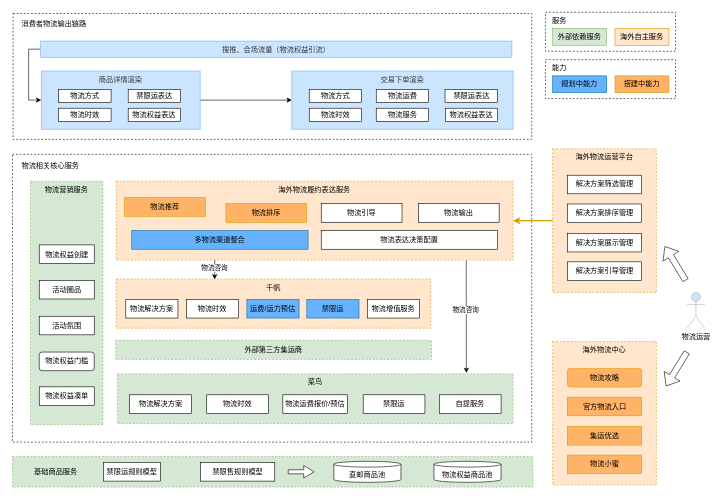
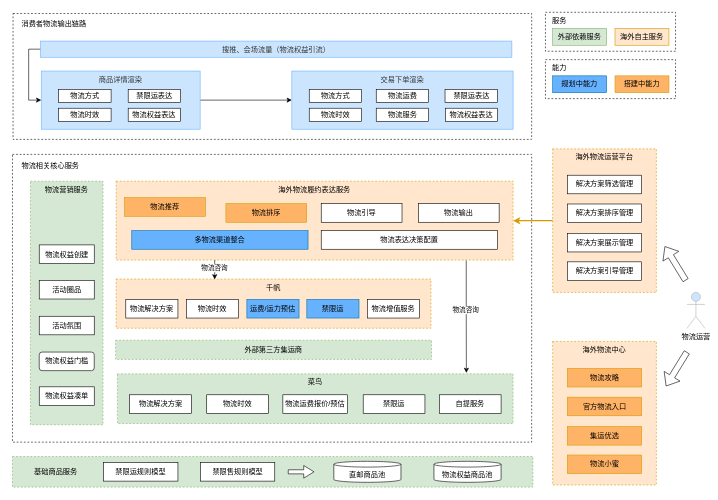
- <mxCell id="68" value="物流攻略" style="whiteSpace=wrap;html=1;strokeColor=#D79B00;fillColor=#FFB366;rounded=1;" parent="1" vertex="1"><mxGeometry x="945.5" y="614" width="124" height="31" as="geometry" /></mxCell>
+ <mxCell id="68" value="物流攻略" style="rounded=0;whiteSpace=wrap;html=1;strokeColor=#D79B00;fillColor=#FFB366;" parent="1" vertex="1"><mxGeometry x="945.5" y="614" width="124" height="31" as="geometry" /></mxCell>
- <mxCell id="29" value="禁限运规则模型" style="rounded=0;whiteSpace=wrap;html=1;strokeColor=#000000;" parent="1" vertex="1"><mxGeometry x="172" y="771" width="95" height="31" as="geometry" /></mxCell>
+ <mxCell id="29" value="禁限运规则模型" style="rounded=0;whiteSpace=wrap;html=1;strokeColor=#000000;" parent="1" vertex="1"><mxGeometry x="172" y="771" width="124" height="31" as="geometry" /></mxCell>
